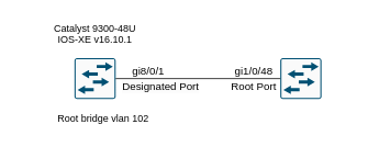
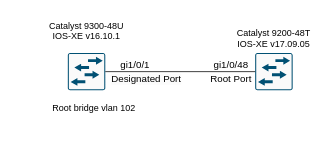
+ <mxCell id="9" value="Catalyst 9200-48T&#10;IOS-XE v17.09.05" style="text;whiteSpace=wrap;align=center;" vertex="1" parent="1"><mxGeometry x="305" y="30" width="120" height="40" as="geometry" /></mxCell>
- <mxCell id="7" value="gi8/0/1" style="text;whiteSpace=wrap;align=center;fontSize=13;fontStyle=0" vertex="1" parent="1"><mxGeometry x="130" y="71" width="100" height="25" as="geometry" /></mxCell>
+ <mxCell id="7" value="gi1/0/1" style="text;whiteSpace=wrap;align=center;fontSize=13;fontStyle=0" vertex="1" parent="1"><mxGeometry x="130" y="71" width="100" height="25" as="geometry" /></mxCell>
